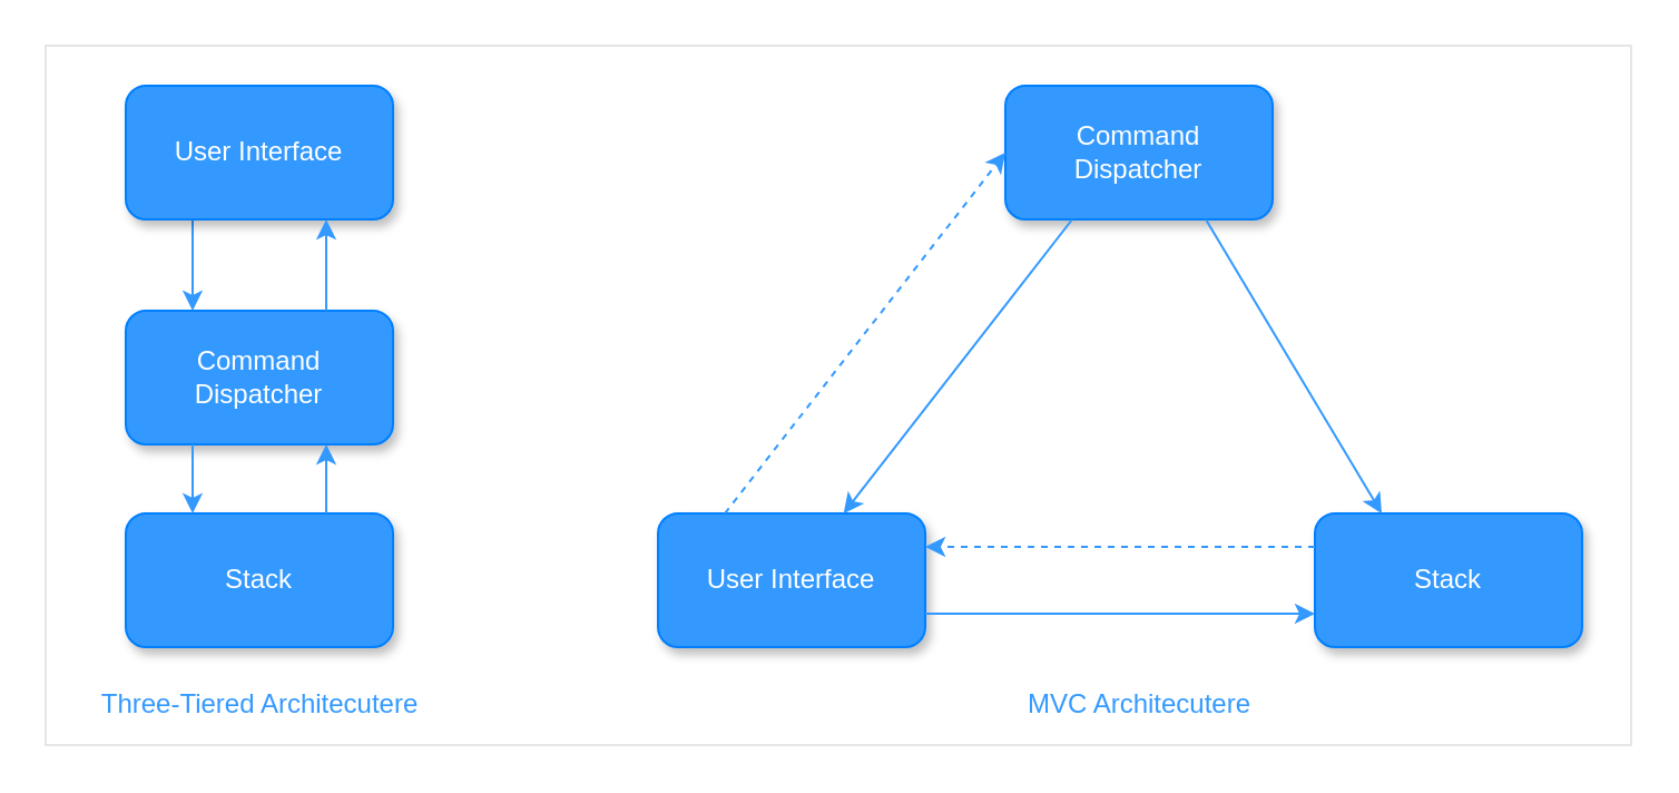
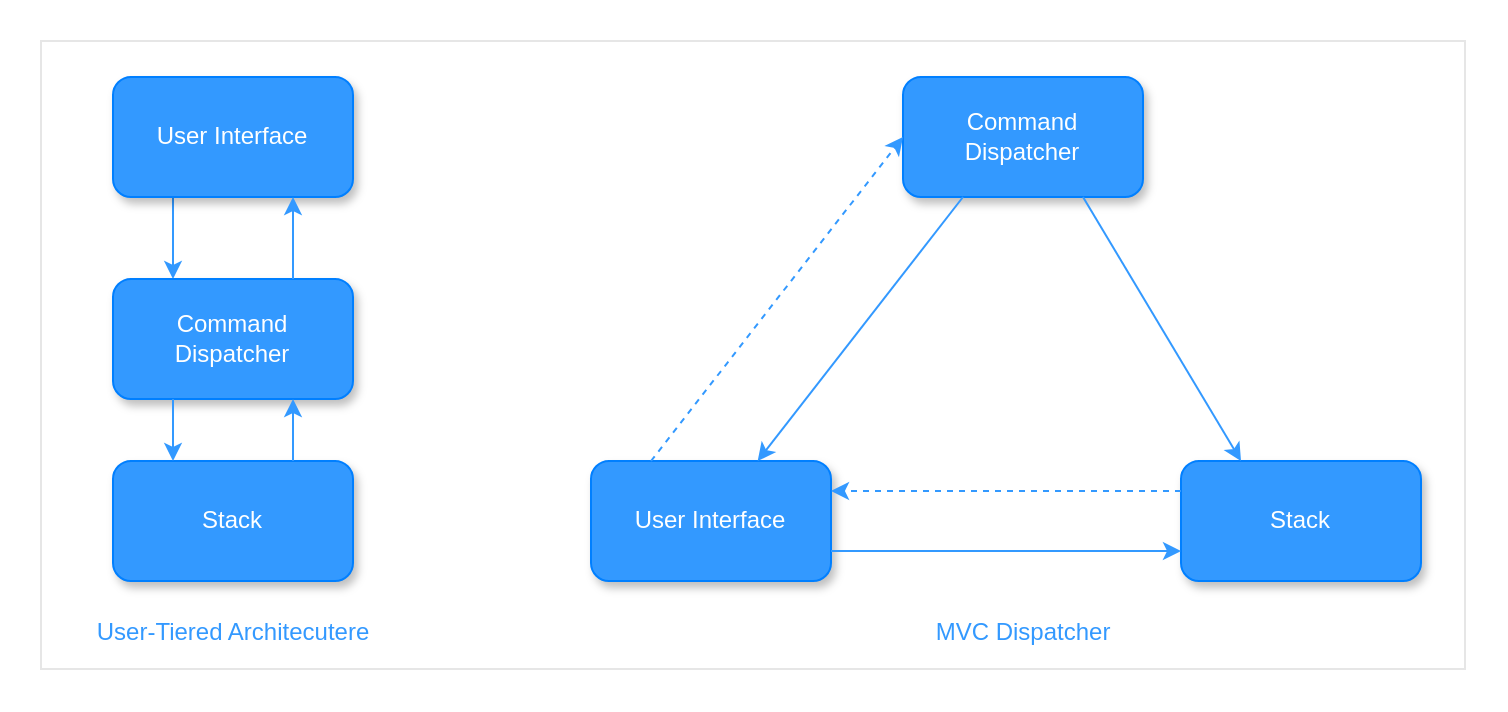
- <mxCell id="18" value="Three-Tiered Architecutere" style="text;html=1;align=center;verticalAlign=middle;resizable=0;points=[];autosize=1;strokeColor=none;fillColor=none;fontColor=#3399FF;" parent="1" vertex="1"><mxGeometry x="40" y="307" width="152" height="18" as="geometry" /></mxCell>
+ <mxCell id="18" value="User-Tiered Architecutere" style="text;html=1;align=center;verticalAlign=middle;resizable=0;points=[];autosize=1;strokeColor=none;fillColor=none;fontColor=#3399FF;" parent="1" vertex="1"><mxGeometry x="40" y="307" width="152" height="18" as="geometry" /></mxCell>
- <mxCell id="19" value="MVC Architecutere" style="text;html=1;align=center;verticalAlign=middle;resizable=0;points=[];autosize=1;strokeColor=none;fillColor=none;fontColor=#3399FF;" parent="1" vertex="1"><mxGeometry x="456" y="307" width="110" height="18" as="geometry" /></mxCell>
+ <mxCell id="19" value="MVC Dispatcher" style="text;html=1;align=center;verticalAlign=middle;resizable=0;points=[];autosize=1;strokeColor=none;fillColor=none;fontColor=#3399FF;" parent="1" vertex="1"><mxGeometry x="456" y="307" width="110" height="18" as="geometry" /></mxCell>
